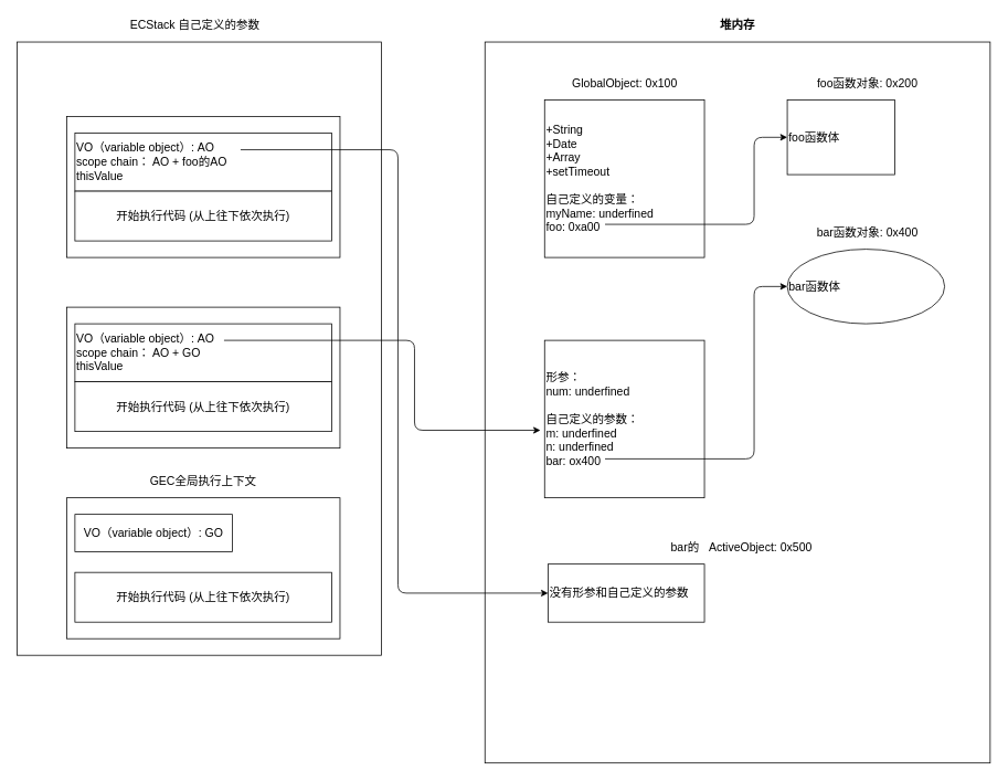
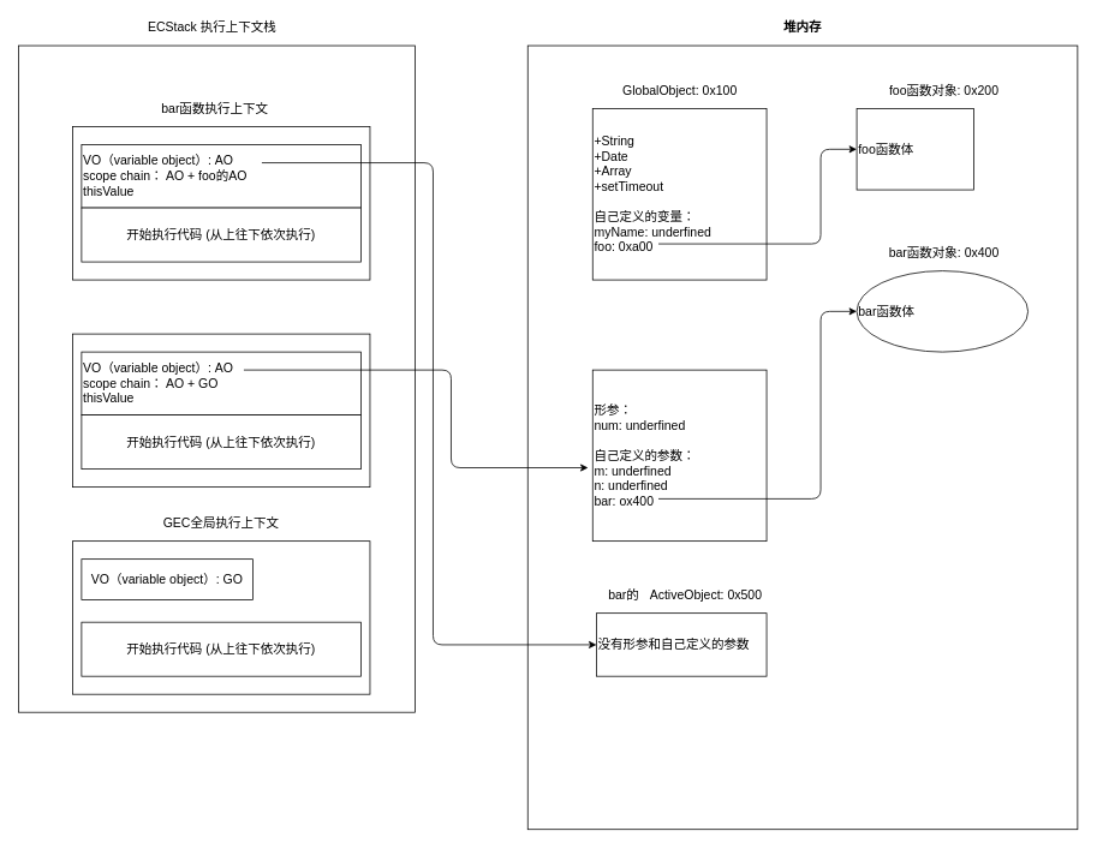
- <mxCell id="3" value="ECStack 自己定义的参数" style="text;html=1;strokeColor=none;fillColor=none;align=center;verticalAlign=middle;whiteSpace=wrap;rounded=0;fontSize=14;" vertex="1" parent="1"><mxGeometry x="80" y="20" width="310" height="20" as="geometry" /></mxCell>
+ <mxCell id="3" value="ECStack 执行上下文栈" style="text;html=1;strokeColor=none;fillColor=none;align=center;verticalAlign=middle;whiteSpace=wrap;rounded=0;fontSize=14;" vertex="1" parent="1"><mxGeometry x="80" y="20" width="310" height="20" as="geometry" /></mxCell>
+ <mxCell id="26" value="bar函数执行上下文" style="text;html=1;strokeColor=none;fillColor=none;align=center;verticalAlign=middle;whiteSpace=wrap;rounded=0;fontSize=14;" vertex="1" parent="1"><mxGeometry x="143" y="110" width="190" height="20" as="geometry" /></mxCell>
- <mxCell id="28" value="&amp;nbsp;bar的&amp;nbsp; &amp;nbsp;ActiveObject: 0x500" style="text;html=1;strokeColor=none;fillColor=none;align=center;verticalAlign=middle;whiteSpace=wrap;rounded=0;fontSize=14;" vertex="1" parent="1"><mxGeometry x="792" y="650" width="201.5" height="20" as="geometry" /></mxCell>
+ <mxCell id="28" value="&amp;nbsp;bar的&amp;nbsp; &amp;nbsp;ActiveObject: 0x500" style="text;html=1;strokeColor=none;fillColor=none;align=center;verticalAlign=middle;whiteSpace=wrap;rounded=0;fontSize=14;" vertex="1" parent="1"><mxGeometry x="657" y="650" width="201.5" height="20" as="geometry" /></mxCell>
